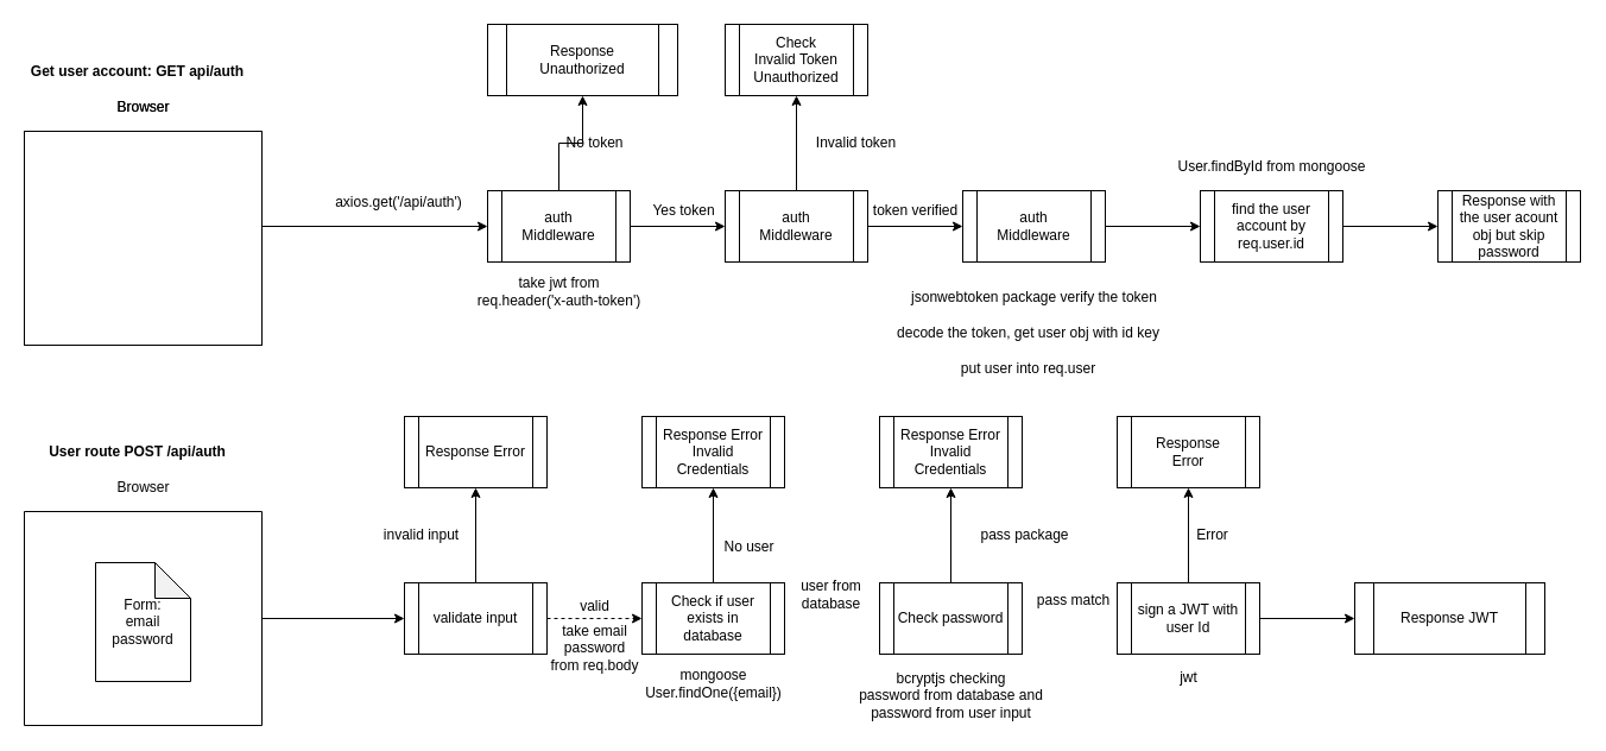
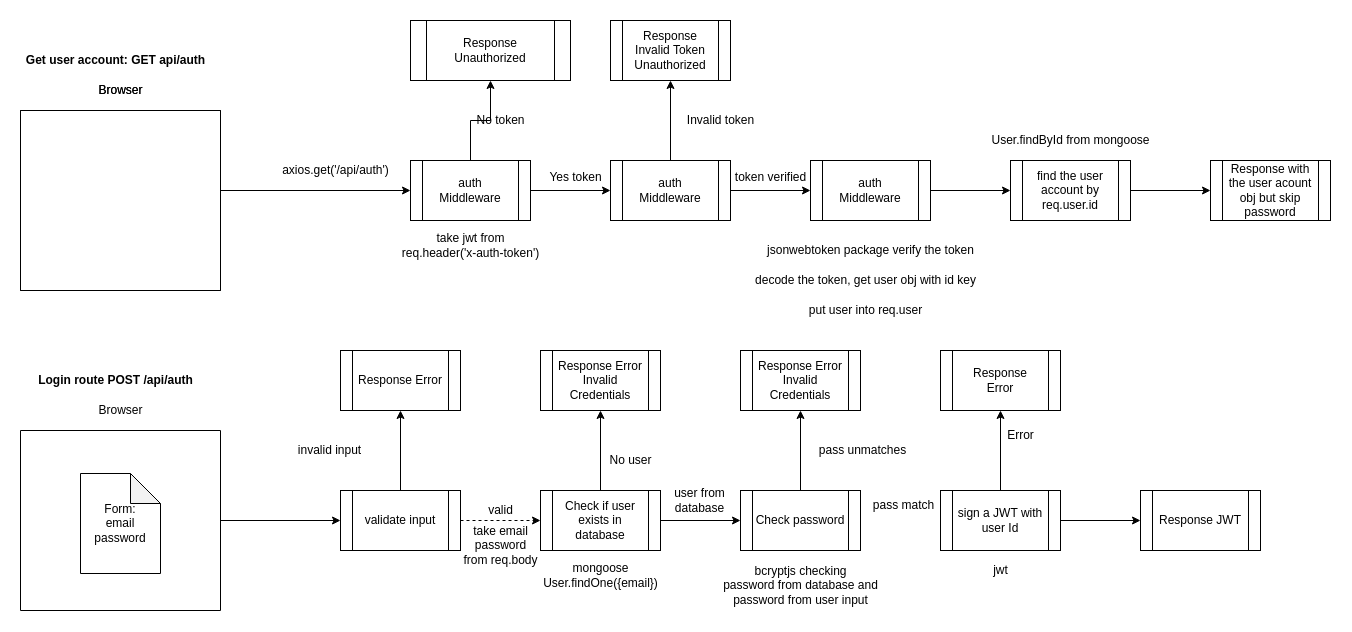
- <mxCell id="15" value="&lt;div&gt;Check&lt;/div&gt;&lt;div&gt;Invalid Token&lt;/div&gt;&lt;div&gt;Unauthorized&lt;br&gt;&lt;/div&gt;" style="shape=process;whiteSpace=wrap;html=1;backgroundOutline=1;" vertex="1" parent="1"><mxGeometry x="610" y="20" width="120" height="60" as="geometry" /></mxCell>
+ <mxCell id="15" value="&lt;div&gt;Response&lt;/div&gt;&lt;div&gt;Invalid Token&lt;/div&gt;&lt;div&gt;Unauthorized&lt;br&gt;&lt;/div&gt;" style="shape=process;whiteSpace=wrap;html=1;backgroundOutline=1;" vertex="1" parent="1"><mxGeometry x="610" y="20" width="120" height="60" as="geometry" /></mxCell>
- <mxCell id="29" value="&lt;b&gt;User route POST /api/auth&lt;br&gt;&lt;/b&gt;" style="text;html=1;align=center;verticalAlign=middle;resizable=0;points=[];autosize=1;strokeColor=none;" vertex="1" parent="1"><mxGeometry x="30" y="370" width="170" height="20" as="geometry" /></mxCell>
+ <mxCell id="29" value="&lt;b&gt;Login route POST /api/auth&lt;br&gt;&lt;/b&gt;" style="text;html=1;align=center;verticalAlign=middle;resizable=0;points=[];autosize=1;strokeColor=none;" vertex="1" parent="1"><mxGeometry x="30" y="370" width="170" height="20" as="geometry" /></mxCell>
- <mxCell id="40" value="invalid input" style="text;html=1;align=center;verticalAlign=middle;resizable=0;points=[];autosize=1;strokeColor=none;" vertex="1" parent="1"><mxGeometry x="314" y="440" width="80" height="20" as="geometry" /></mxCell>
+ <mxCell id="40" value="invalid input" style="text;html=1;align=center;verticalAlign=middle;resizable=0;points=[];autosize=1;strokeColor=none;" vertex="1" parent="1"><mxGeometry x="289" y="440" width="80" height="20" as="geometry" /></mxCell>
- <mxCell id="54" value="pass package" style="text;html=1;align=center;verticalAlign=middle;resizable=0;points=[];autosize=1;strokeColor=none;" vertex="1" parent="1"><mxGeometry x="807" y="440" width="110" height="20" as="geometry" /></mxCell>
+ <mxCell id="54" value="pass unmatches" style="text;html=1;align=center;verticalAlign=middle;resizable=0;points=[];autosize=1;strokeColor=none;" vertex="1" parent="1"><mxGeometry x="807" y="440" width="110" height="20" as="geometry" /></mxCell>
- <mxCell id="62" value="Error" style="text;html=1;align=center;verticalAlign=middle;resizable=0;points=[];autosize=1;strokeColor=none;" vertex="1" parent="1"><mxGeometry x="1000" y="440" width="40" height="20" as="geometry" /></mxCell>
+ <mxCell id="62" value="Error" style="text;html=1;align=center;verticalAlign=middle;resizable=0;points=[];autosize=1;strokeColor=none;" vertex="1" parent="1"><mxGeometry x="1000" y="425" width="40" height="20" as="geometry" /></mxCell>
+ <mxCell id="42" value="" style="edgeStyle=orthogonalEdgeStyle;rounded=0;orthogonalLoop=1;jettySize=auto;html=1;" edge="1" parent="1" source="43" target="49"><mxGeometry relative="1" as="geometry" /></mxCell>
- <mxCell id="60" value="Response JWT" style="shape=process;whiteSpace=wrap;html=1;backgroundOutline=1;fontStyle=0;startSize=0;" vertex="1" parent="1"><mxGeometry x="1140" y="490" width="160" height="60" as="geometry" /></mxCell>
+ <mxCell id="60" value="Response JWT" style="shape=process;whiteSpace=wrap;html=1;backgroundOutline=1;fontStyle=0;startSize=0;" vertex="1" parent="1"><mxGeometry x="1140" y="490" width="120" height="60" as="geometry" /></mxCell>
